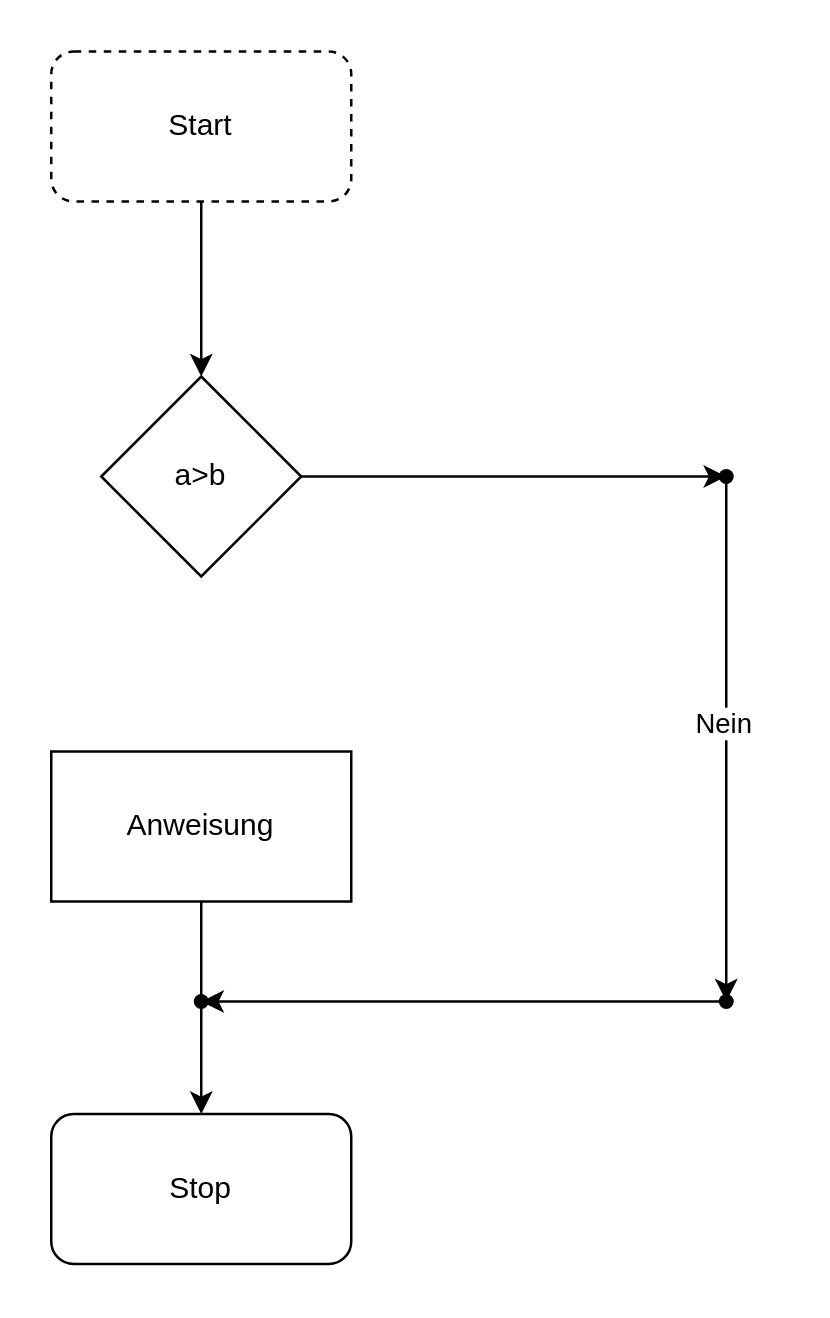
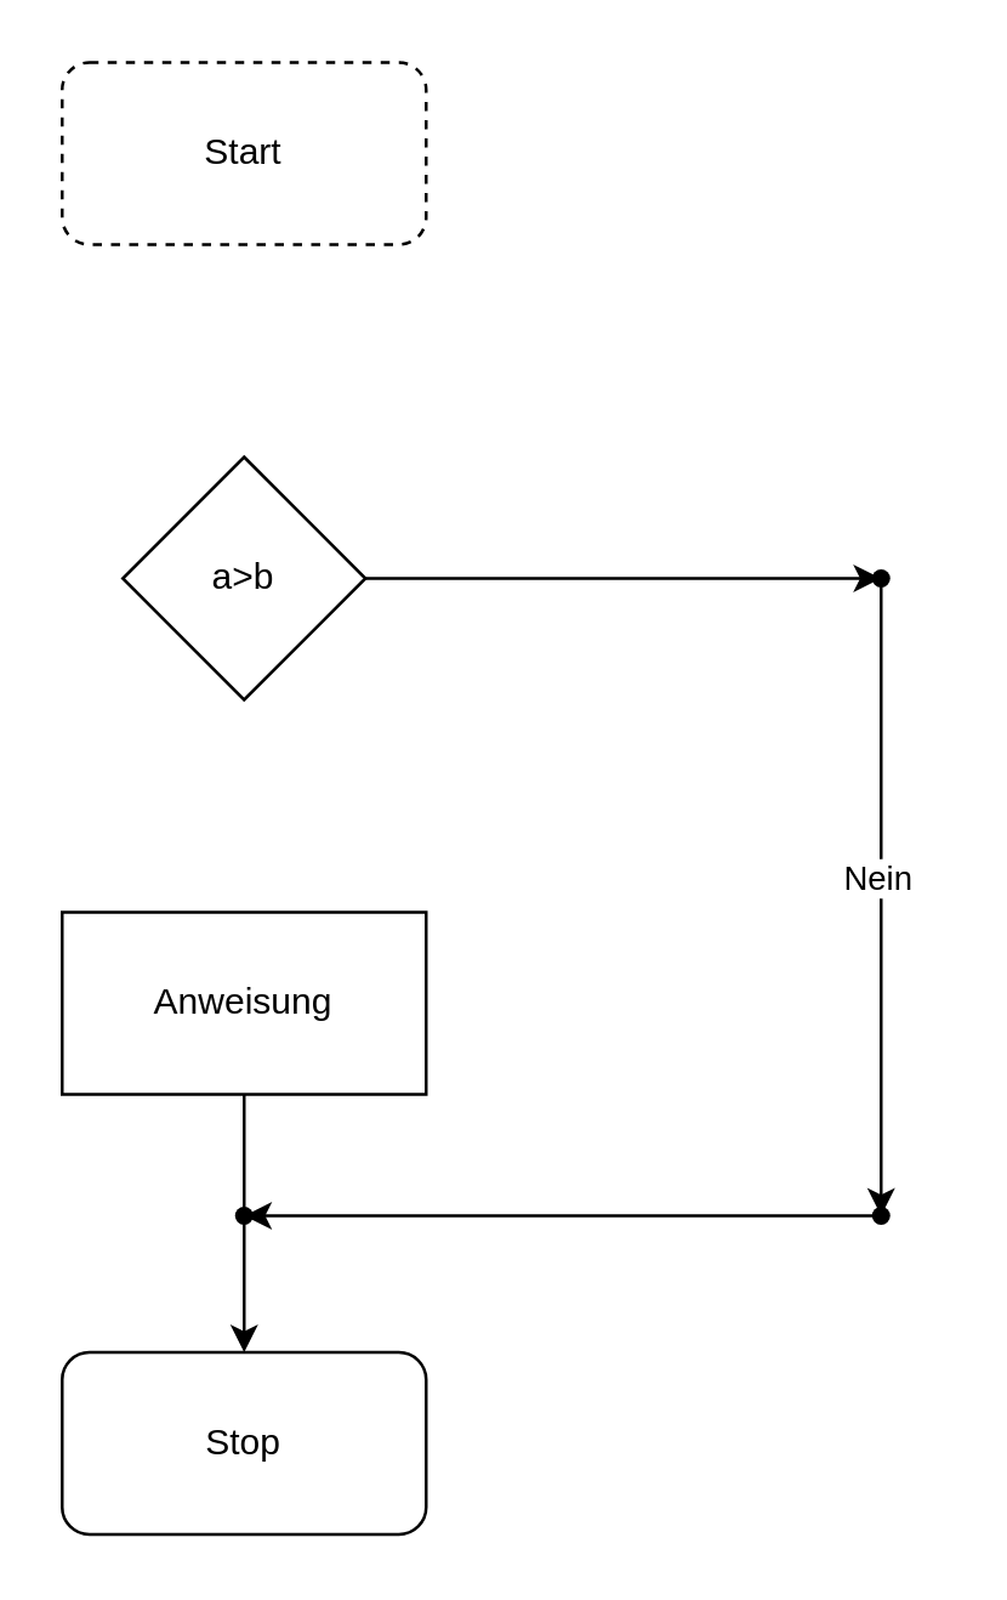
- <mxCell id="2" style="edgeStyle=none;html=1;exitX=0.5;exitY=1;exitDx=0;exitDy=0;entryX=0.5;entryY=0;entryDx=0;entryDy=0;" edge="1" parent="1" source="3" target="6"><mxGeometry relative="1" as="geometry" /></mxCell>
